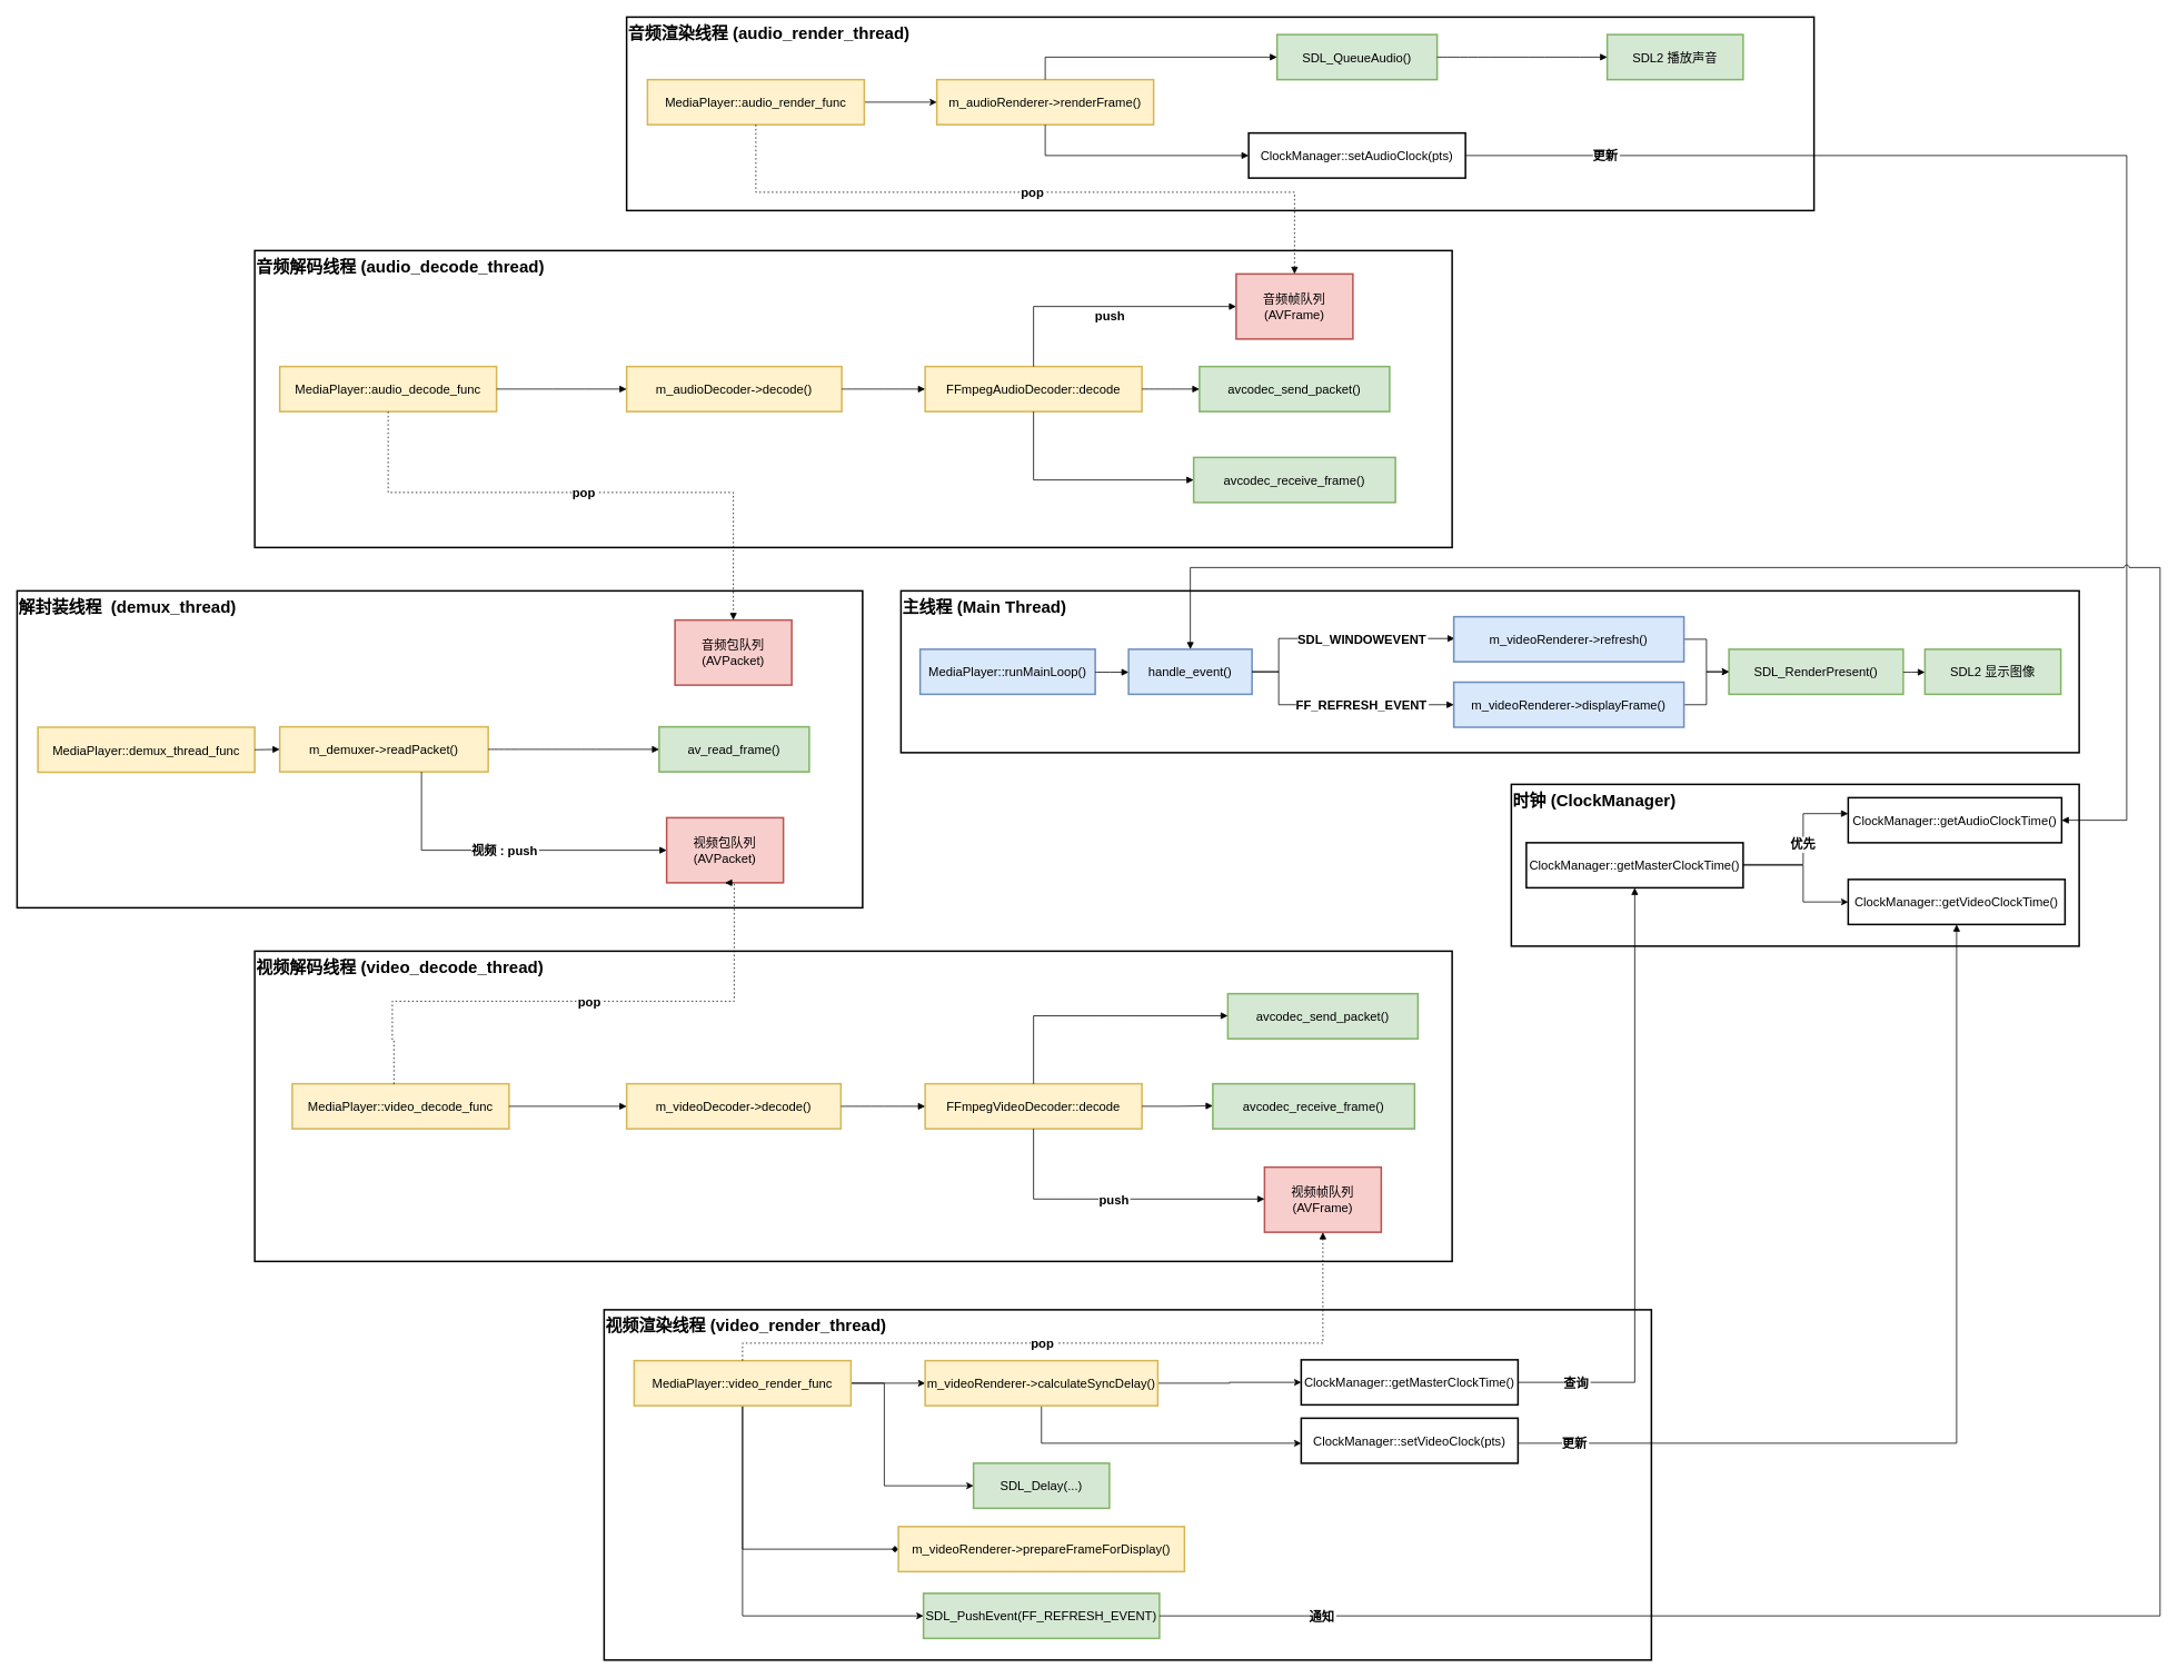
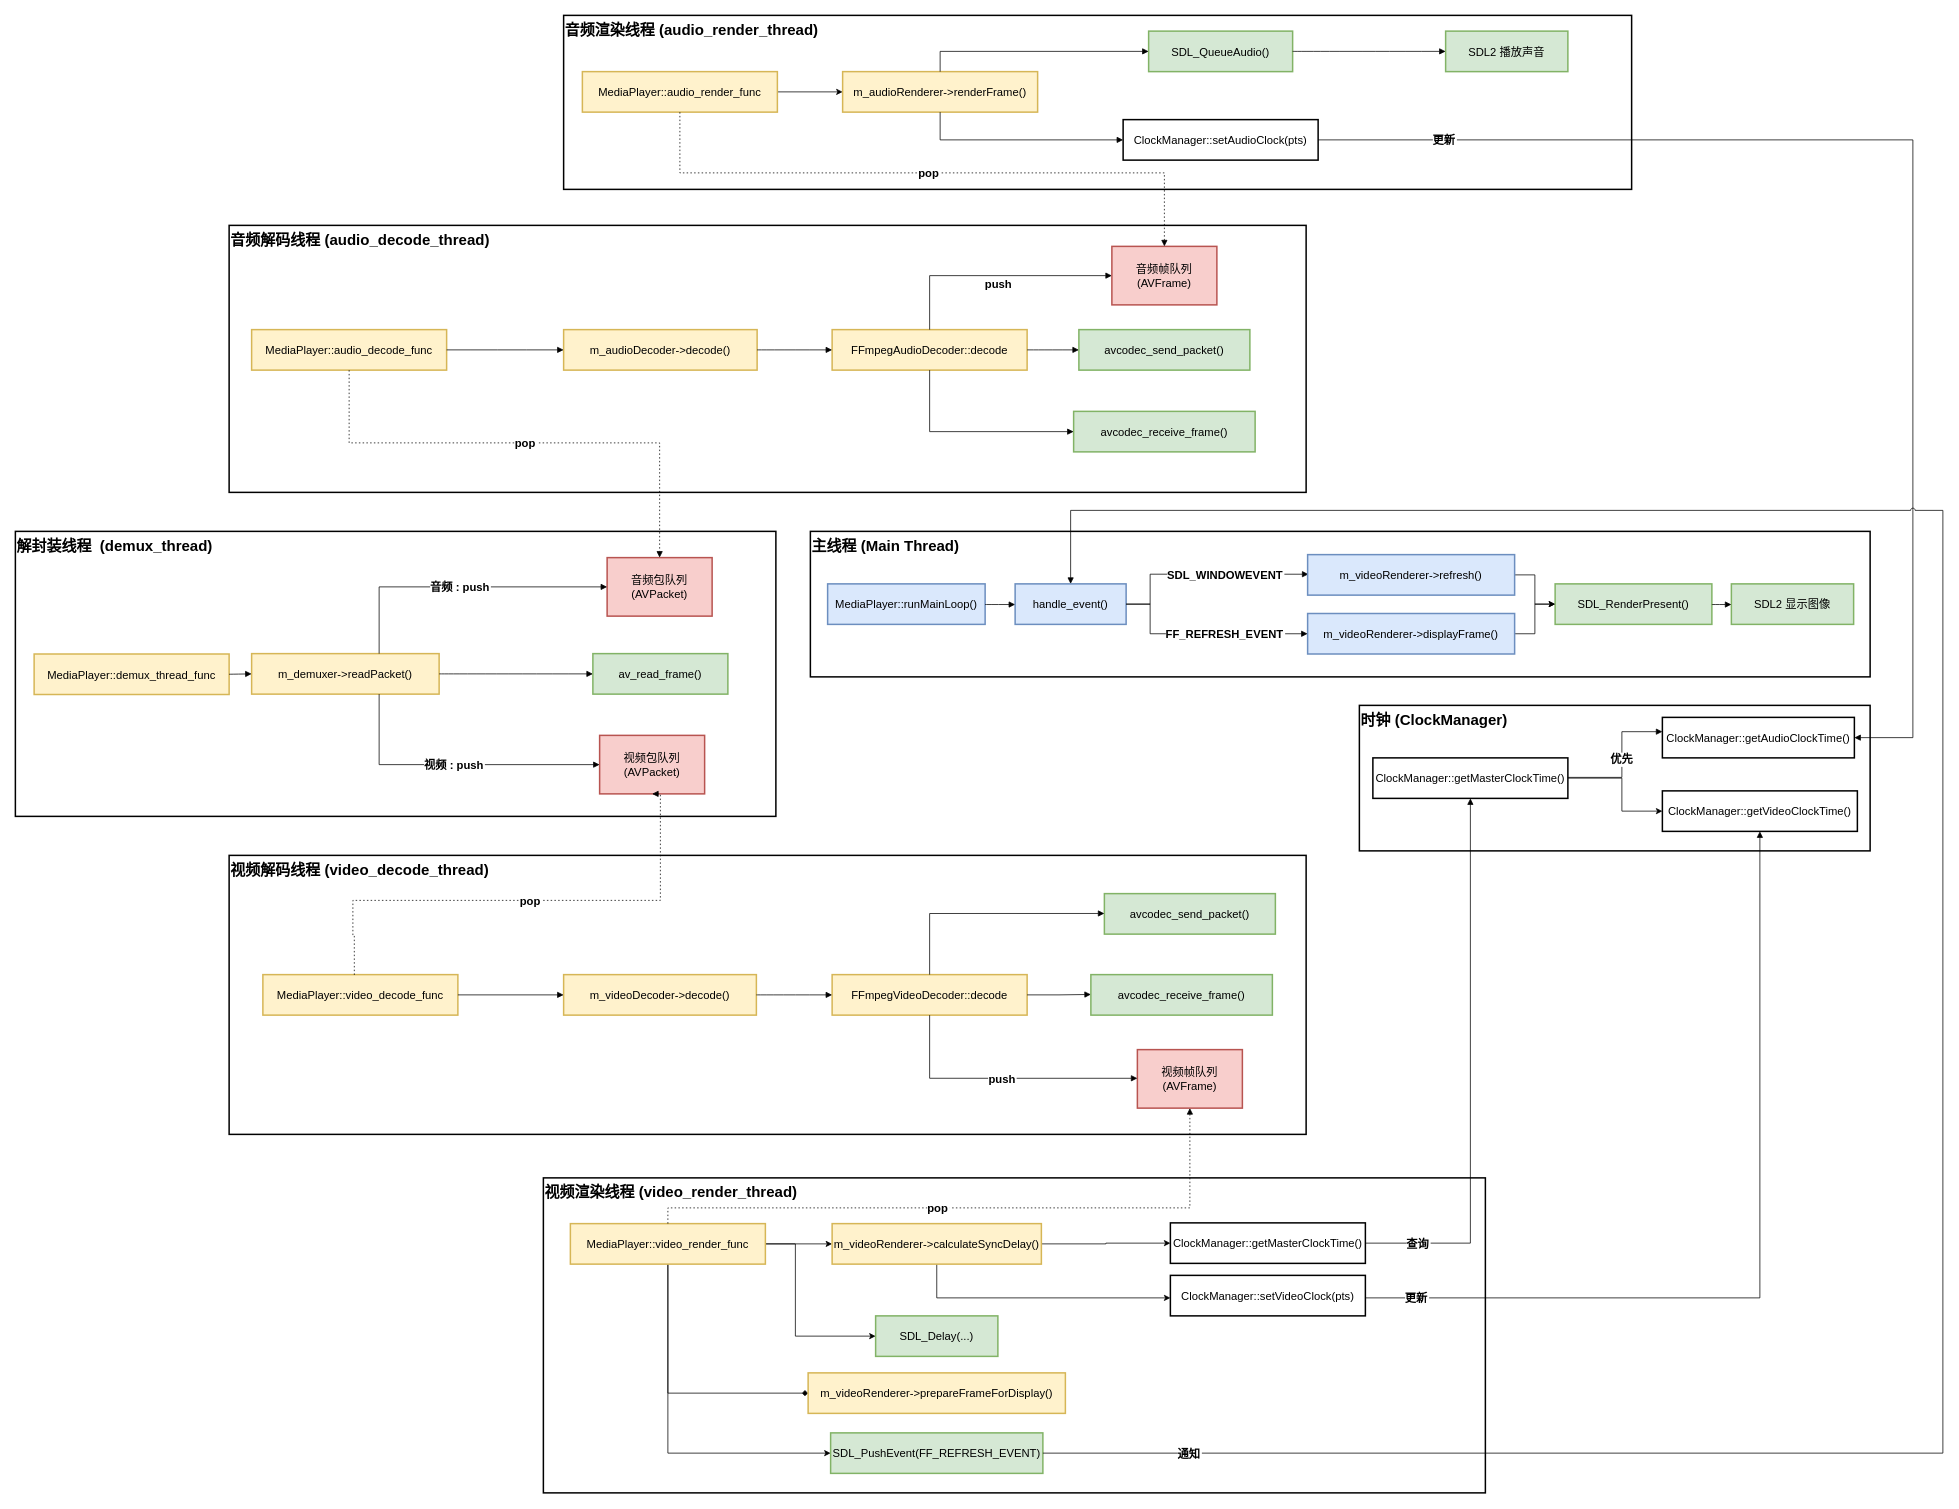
+ <mxCell id="49" value="音频 : push" style="startArrow=none;endArrow=block;exitX=0.68;exitY=0;entryX=0;entryY=0.5;rounded=0;fontSize=15;fontStyle=1;edgeStyle=orthogonalEdgeStyle;" parent="1" source="10" target="11" edge="1"><mxGeometry relative="1" as="geometry" /></mxCell>
